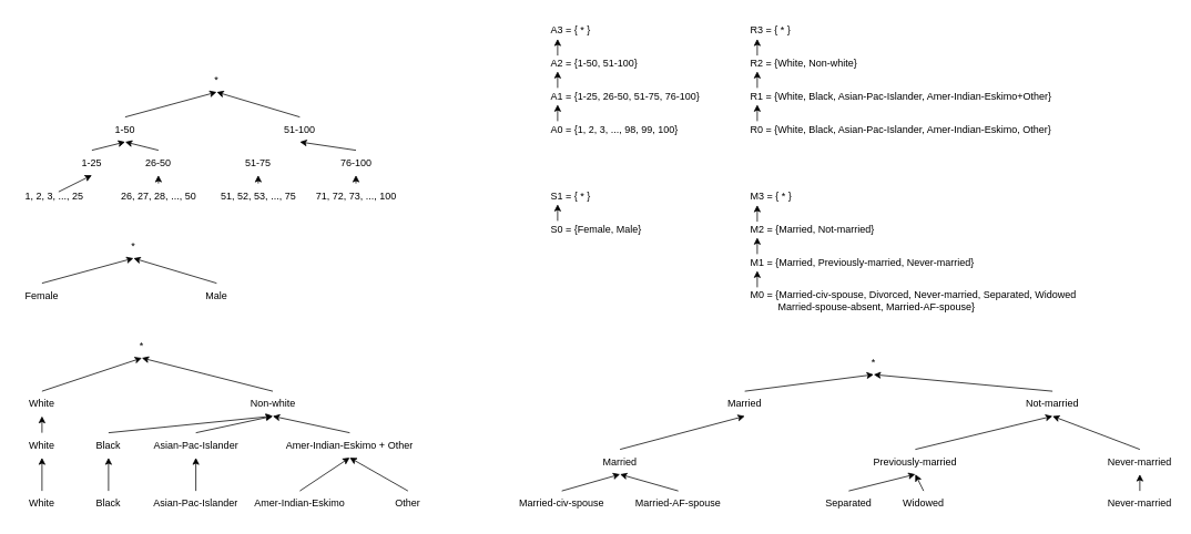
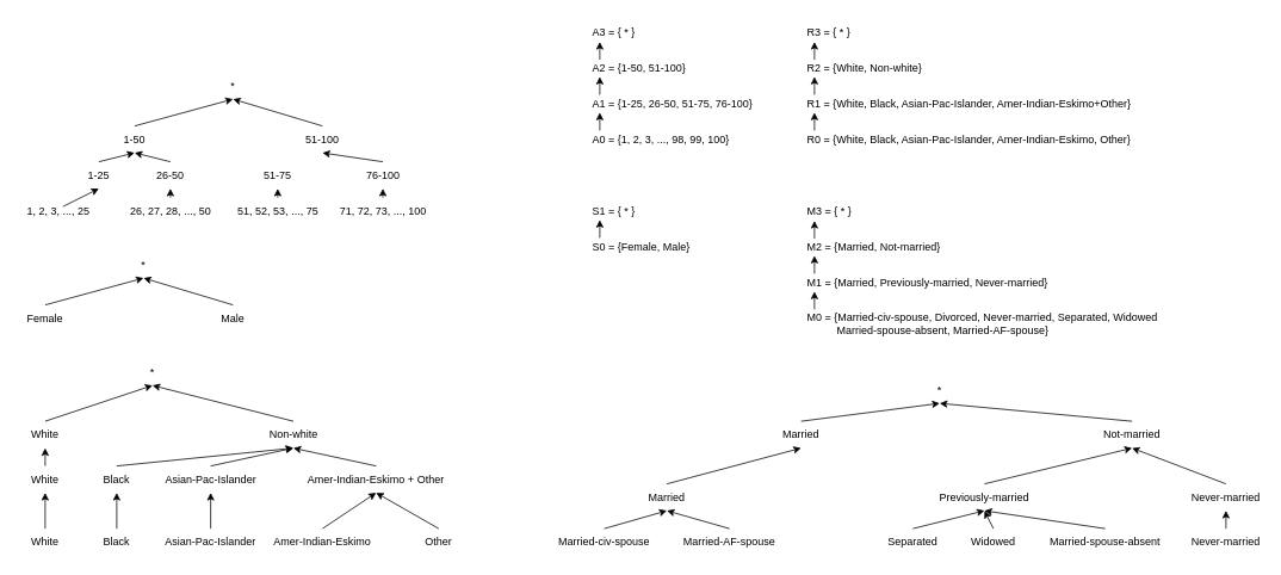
+ <mxCell id="90" value="" style="endArrow=classic;html=1;rounded=0;entryX=0.5;entryY=1;entryDx=0;entryDy=0;exitX=0.5;exitY=0;exitDx=0;exitDy=0;" edge="1" parent="1" source="78" target="81"><mxGeometry width="50" height="50" relative="1" as="geometry"><mxPoint x="1240" y="650" as="sourcePoint" /><mxPoint x="1170" y="630" as="targetPoint" /></mxGeometry></mxCell>
+ <mxCell id="78" value="Married-spouse-absent" style="text;html=1;align=center;verticalAlign=middle;whiteSpace=wrap;rounded=0;" vertex="1" parent="1"><mxGeometry x="1170" y="590" width="130" height="30" as="geometry" /></mxCell>
